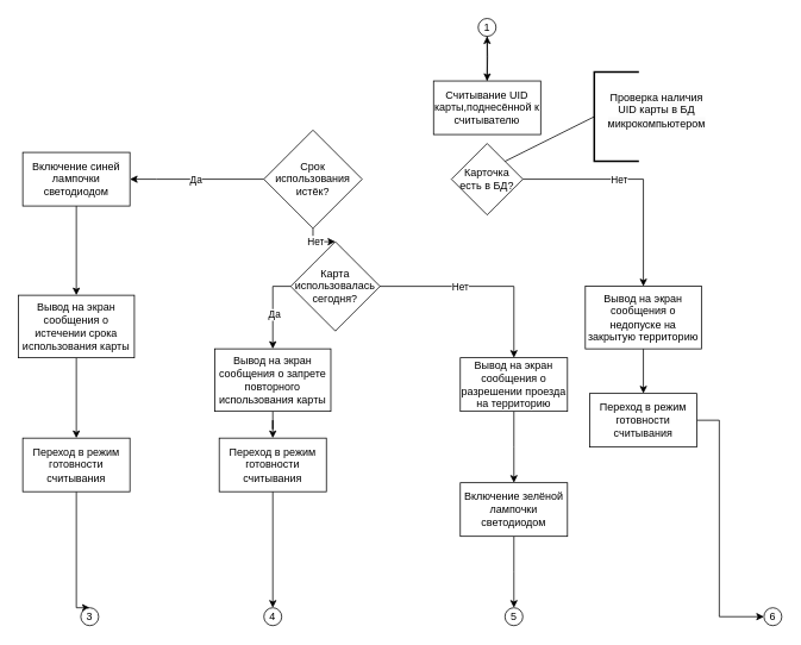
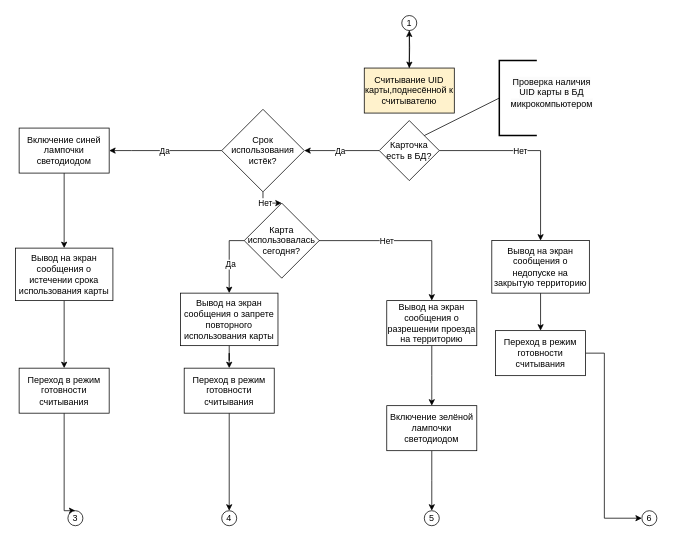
- <mxCell id="4" value="Считывание UID карты,поднесённой к считывателю" style="rounded=0;whiteSpace=wrap;html=1;" parent="1" vertex="1"><mxGeometry x="485" y="90" width="120" height="60" as="geometry" /></mxCell>
+ <mxCell id="4" value="Считывание UID карты,поднесённой к считывателю" style="rounded=0;whiteSpace=wrap;html=1;fillColor=#fff2cc;" parent="1" vertex="1"><mxGeometry x="485" y="90" width="120" height="60" as="geometry" /></mxCell>
+ <mxCell id="32" value="" style="edgeStyle=orthogonalEdgeStyle;rounded=0;orthogonalLoop=1;jettySize=auto;html=1;" parent="1" source="34" target="37" edge="1"><mxGeometry relative="1" as="geometry" /></mxCell>
+ <mxCell id="33" value="Да" style="edgeLabel;html=1;align=center;verticalAlign=middle;resizable=0;points=[];" parent="32" vertex="1" connectable="0"><mxGeometry x="0.062" relative="1" as="geometry"><mxPoint as="offset" /></mxGeometry></mxCell>
